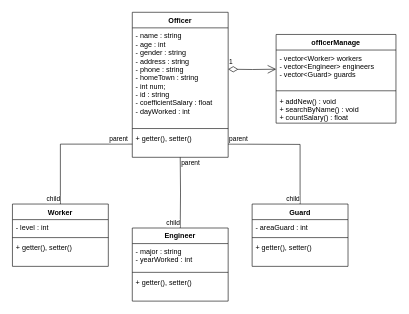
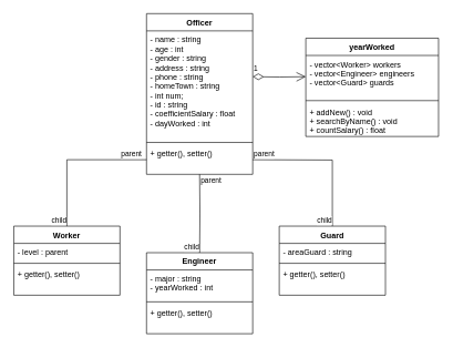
- <mxCell id="18" value="officerManage" style="swimlane;fontStyle=1;align=center;verticalAlign=top;childLayout=stackLayout;horizontal=1;startSize=26;horizontalStack=0;resizeParent=1;resizeParentMax=0;resizeLast=0;collapsible=1;marginBottom=0;" vertex="1" parent="1"><mxGeometry x="460" y="57" width="200" height="148" as="geometry" /></mxCell>
+ <mxCell id="18" value="yearWorked" style="swimlane;fontStyle=1;align=center;verticalAlign=top;childLayout=stackLayout;horizontal=1;startSize=26;horizontalStack=0;resizeParent=1;resizeParentMax=0;resizeLast=0;collapsible=1;marginBottom=0;" vertex="1" parent="1"><mxGeometry x="460" y="57" width="200" height="148" as="geometry" /></mxCell>
- <mxCell id="7" value="- level : int" style="text;strokeColor=none;fillColor=none;align=left;verticalAlign=top;spacingLeft=4;spacingRight=4;overflow=hidden;rotatable=0;points=[[0,0.5],[1,0.5]];portConstraint=eastwest;" vertex="1" parent="6"><mxGeometry y="26" width="160" height="26" as="geometry" /></mxCell>
+ <mxCell id="7" value="- level : parent" style="text;strokeColor=none;fillColor=none;align=left;verticalAlign=top;spacingLeft=4;spacingRight=4;overflow=hidden;rotatable=0;points=[[0,0.5],[1,0.5]];portConstraint=eastwest;" vertex="1" parent="6"><mxGeometry y="26" width="160" height="26" as="geometry" /></mxCell>
- <mxCell id="15" value="- areaGuard : int" style="text;strokeColor=none;fillColor=none;align=left;verticalAlign=top;spacingLeft=4;spacingRight=4;overflow=hidden;rotatable=0;points=[[0,0.5],[1,0.5]];portConstraint=eastwest;" vertex="1" parent="14"><mxGeometry y="26" width="160" height="26" as="geometry" /></mxCell>
+ <mxCell id="15" value="- areaGuard : string" style="text;strokeColor=none;fillColor=none;align=left;verticalAlign=top;spacingLeft=4;spacingRight=4;overflow=hidden;rotatable=0;points=[[0,0.5],[1,0.5]];portConstraint=eastwest;" vertex="1" parent="14"><mxGeometry y="26" width="160" height="26" as="geometry" /></mxCell>
